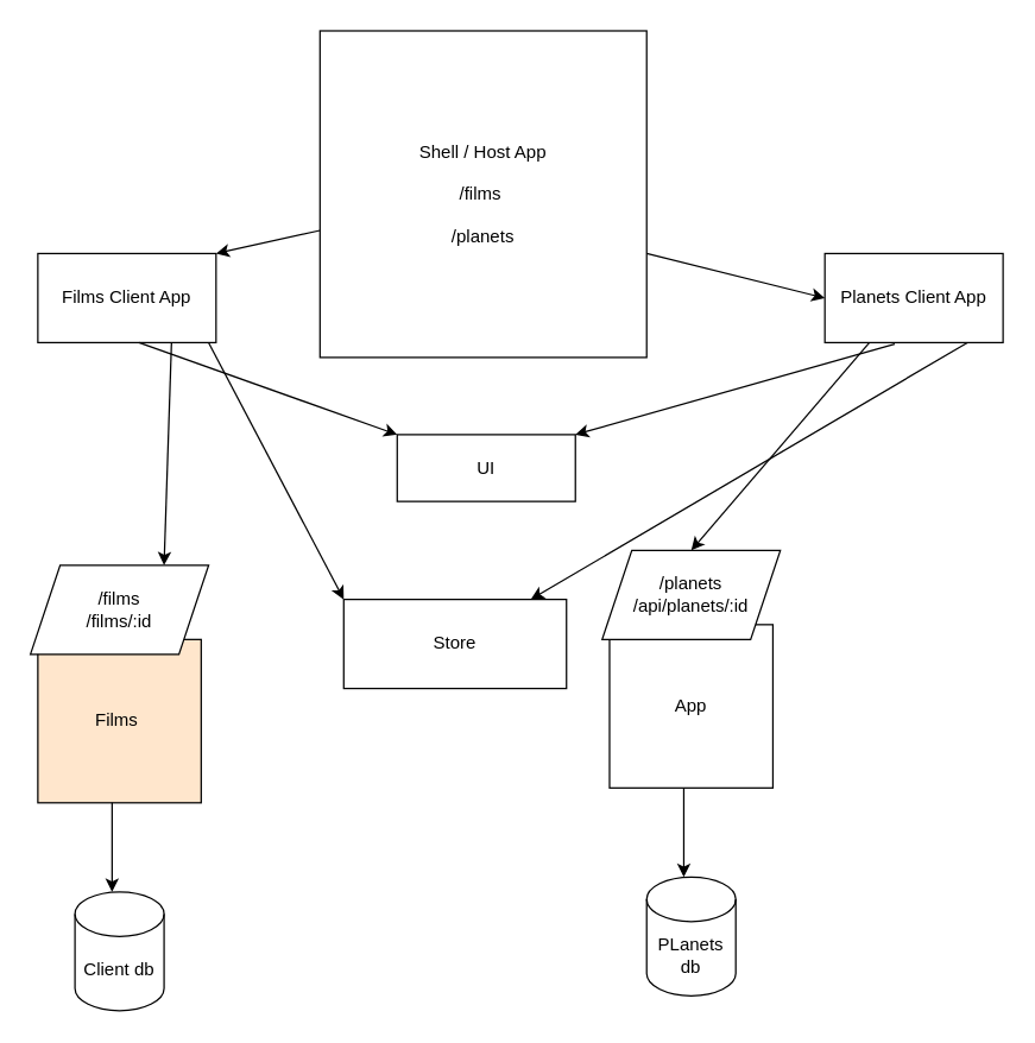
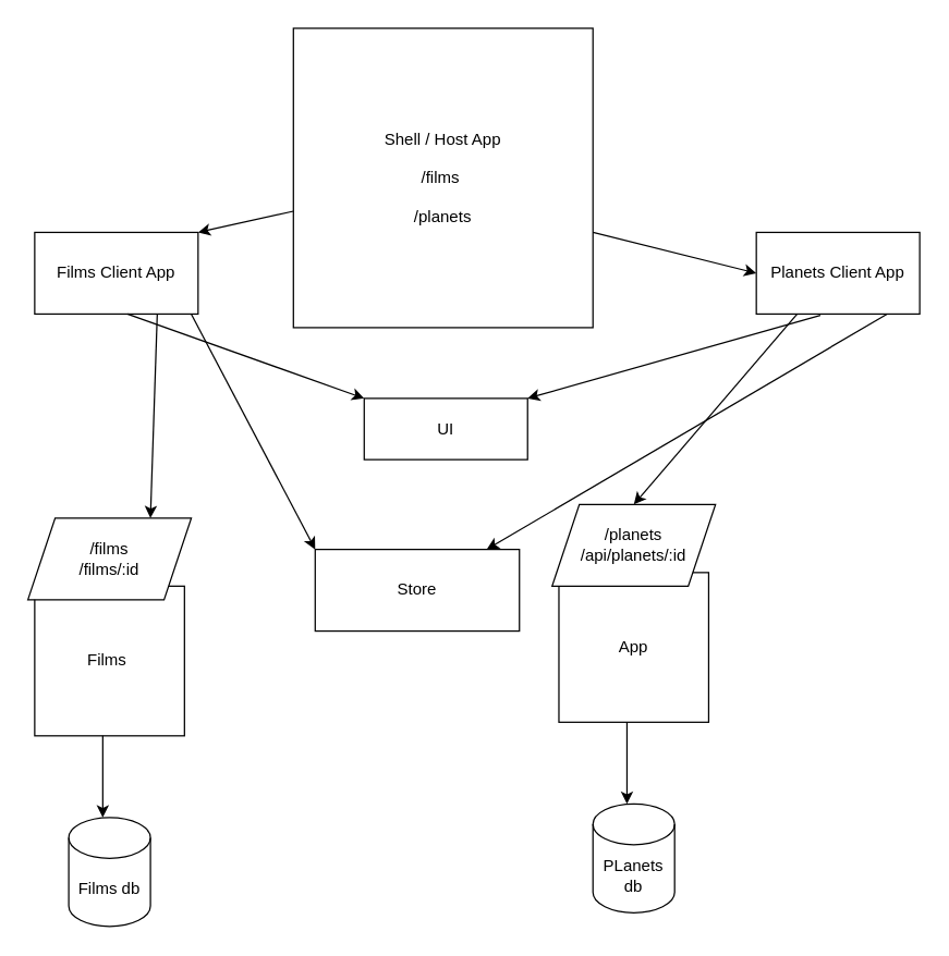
- <mxCell id="2" value="Films&amp;nbsp;" style="whiteSpace=wrap;html=1;aspect=fixed;fillColor=#ffe6cc;" parent="1" vertex="1"><mxGeometry x="25" y="430" width="110" height="110" as="geometry" /></mxCell>
+ <mxCell id="2" value="Films&amp;nbsp;" style="whiteSpace=wrap;html=1;aspect=fixed;" parent="1" vertex="1"><mxGeometry x="25" y="430" width="110" height="110" as="geometry" /></mxCell>
- <mxCell id="3" value="Client db" style="shape=cylinder3;whiteSpace=wrap;html=1;boundedLbl=1;backgroundOutline=1;size=15;" parent="1" vertex="1"><mxGeometry x="50" y="600" width="60" height="80" as="geometry" /></mxCell>
+ <mxCell id="3" value="Films db" style="shape=cylinder3;whiteSpace=wrap;html=1;boundedLbl=1;backgroundOutline=1;size=15;" parent="1" vertex="1"><mxGeometry x="50" y="600" width="60" height="80" as="geometry" /></mxCell>
